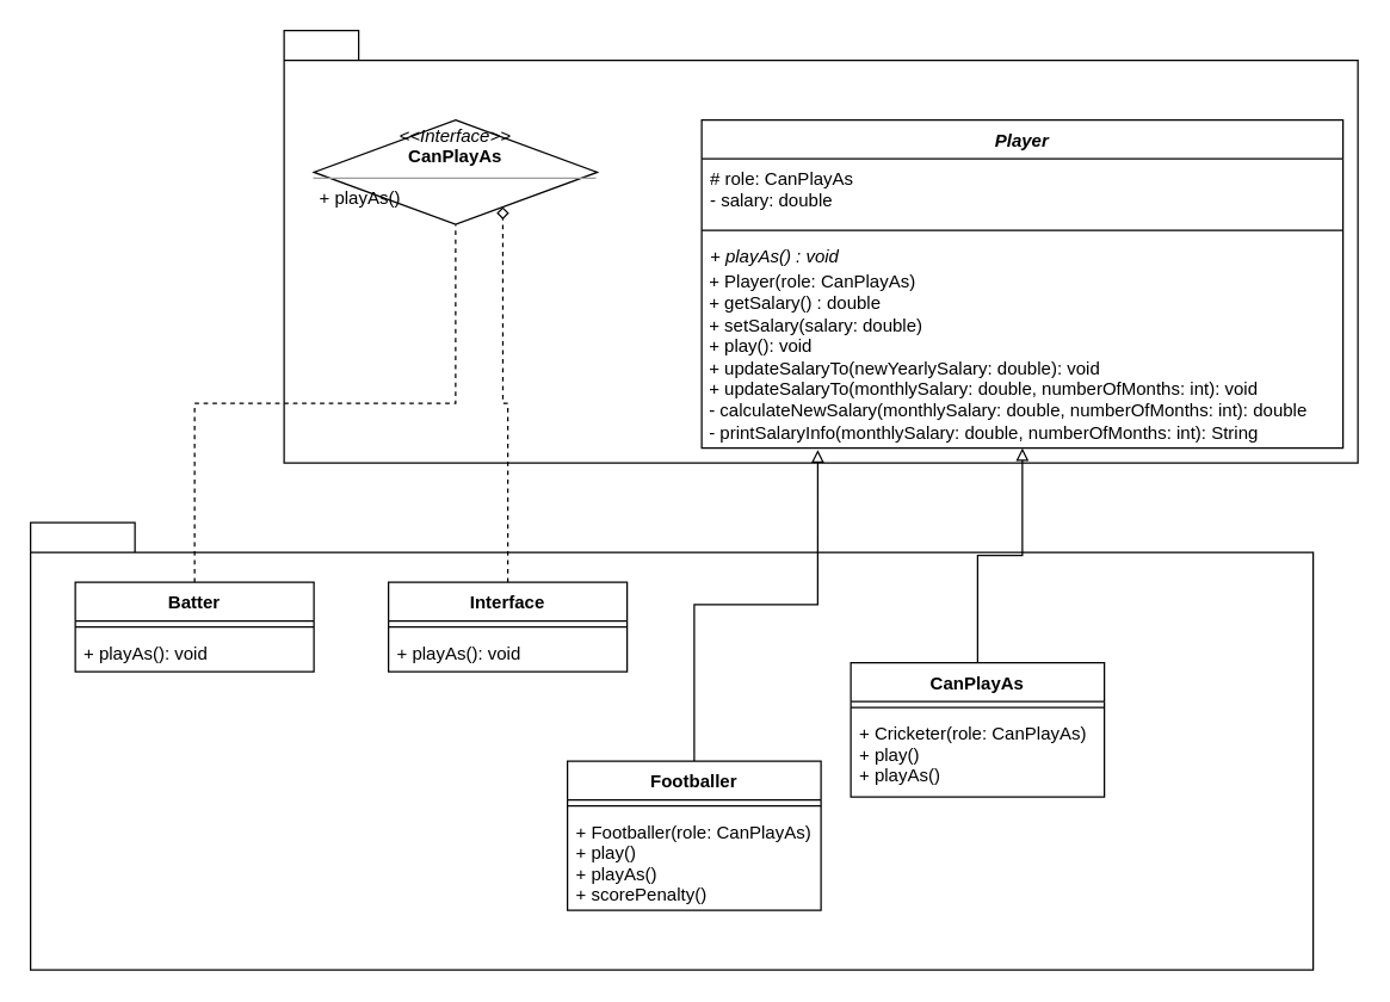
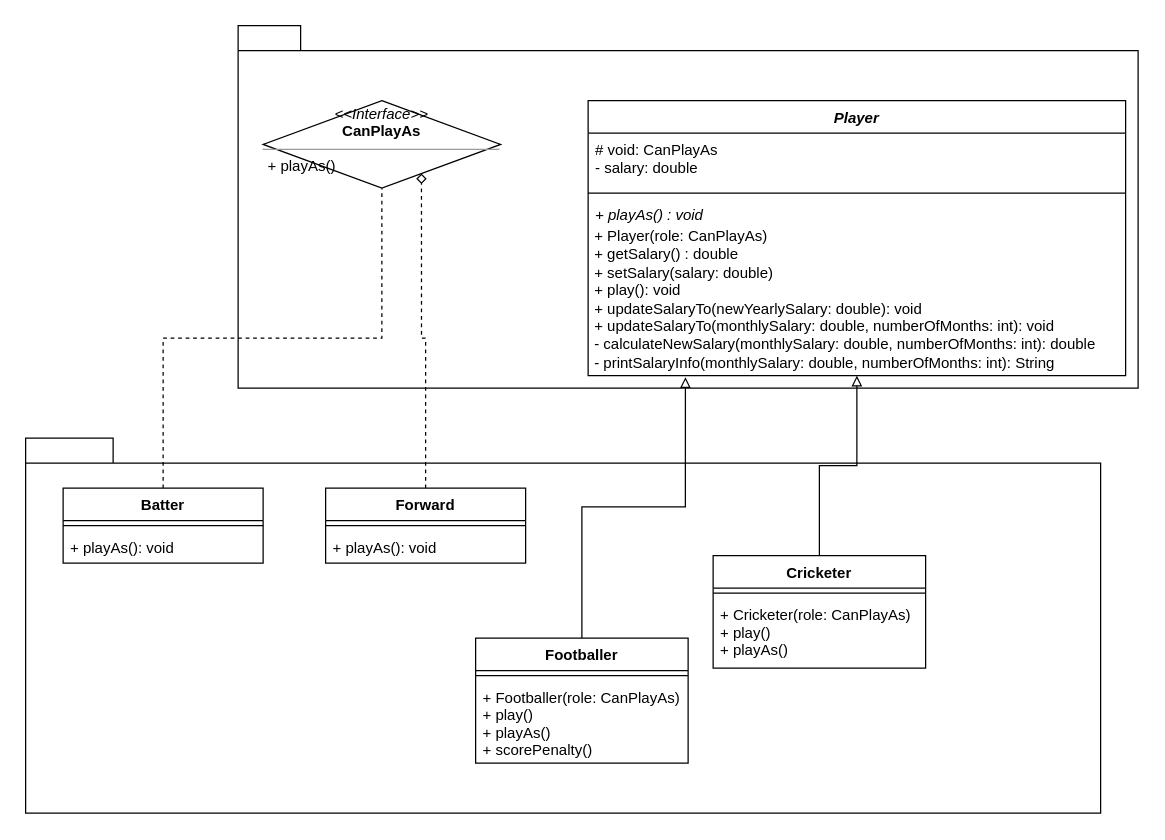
- <mxCell id="22" value="# role: CanPlayAs&#10;- salary: double" style="text;strokeColor=none;fillColor=none;align=left;verticalAlign=top;spacingLeft=4;spacingRight=4;overflow=hidden;rotatable=0;points=[[0,0.5],[1,0.5]];portConstraint=eastwest;" parent="21" vertex="1"><mxGeometry y="26" width="430" height="44" as="geometry" /></mxCell>
+ <mxCell id="22" value="# void: CanPlayAs&#10;- salary: double" style="text;strokeColor=none;fillColor=none;align=left;verticalAlign=top;spacingLeft=4;spacingRight=4;overflow=hidden;rotatable=0;points=[[0,0.5],[1,0.5]];portConstraint=eastwest;" parent="21" vertex="1"><mxGeometry y="26" width="430" height="44" as="geometry" /></mxCell>
- <mxCell id="9" value="Interface" style="swimlane;fontStyle=1;align=center;verticalAlign=top;childLayout=stackLayout;horizontal=1;startSize=26;horizontalStack=0;resizeParent=1;resizeParentMax=0;resizeLast=0;collapsible=1;marginBottom=0;" parent="1" vertex="1" treatAsSingle="0"><mxGeometry x="260" y="390" width="160" height="60" as="geometry" /></mxCell>
+ <mxCell id="9" value="Forward" style="swimlane;fontStyle=1;align=center;verticalAlign=top;childLayout=stackLayout;horizontal=1;startSize=26;horizontalStack=0;resizeParent=1;resizeParentMax=0;resizeLast=0;collapsible=1;marginBottom=0;" parent="1" vertex="1" treatAsSingle="0"><mxGeometry x="260" y="390" width="160" height="60" as="geometry" /></mxCell>
- <mxCell id="17" value="CanPlayAs" style="swimlane;fontStyle=1;align=center;verticalAlign=top;childLayout=stackLayout;horizontal=1;startSize=26;horizontalStack=0;resizeParent=1;resizeParentMax=0;resizeLast=0;collapsible=1;marginBottom=0;" parent="1" vertex="1" treatAsSingle="0"><mxGeometry x="570" y="444" width="170" height="90" as="geometry" /></mxCell>
+ <mxCell id="17" value="Cricketer" style="swimlane;fontStyle=1;align=center;verticalAlign=top;childLayout=stackLayout;horizontal=1;startSize=26;horizontalStack=0;resizeParent=1;resizeParentMax=0;resizeLast=0;collapsible=1;marginBottom=0;" parent="1" vertex="1" treatAsSingle="0"><mxGeometry x="570" y="444" width="170" height="90" as="geometry" /></mxCell>
